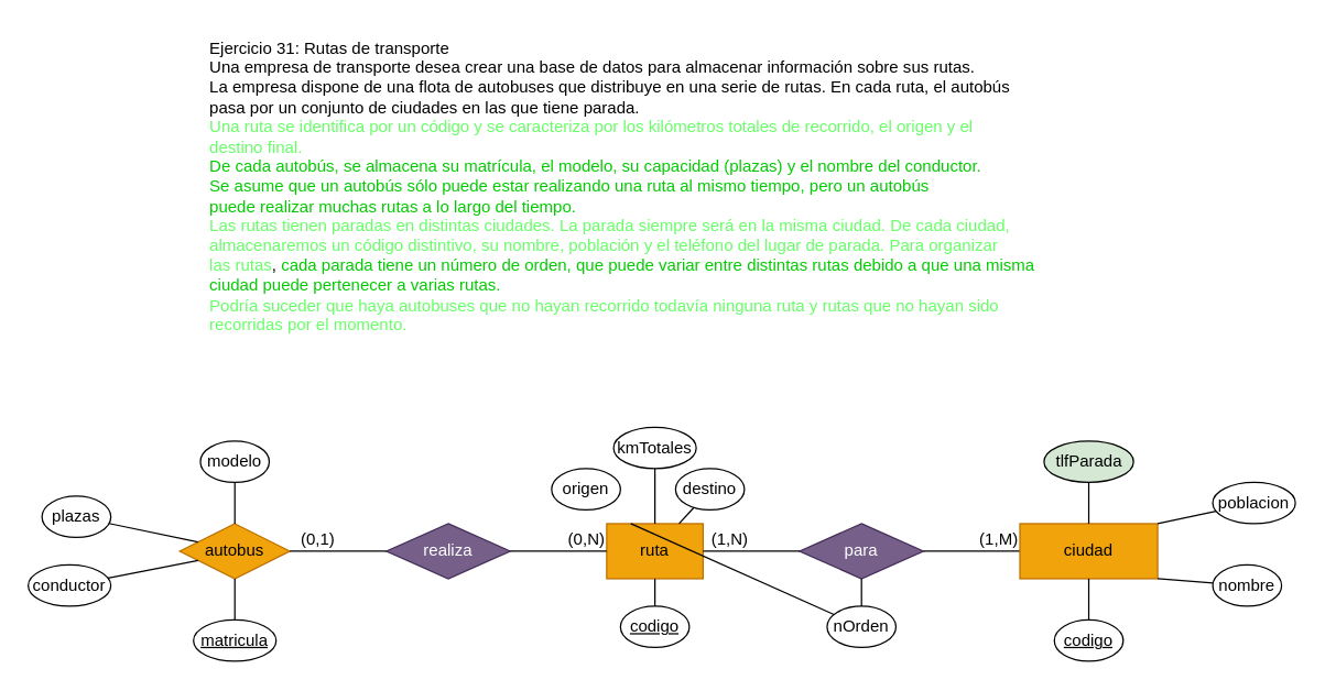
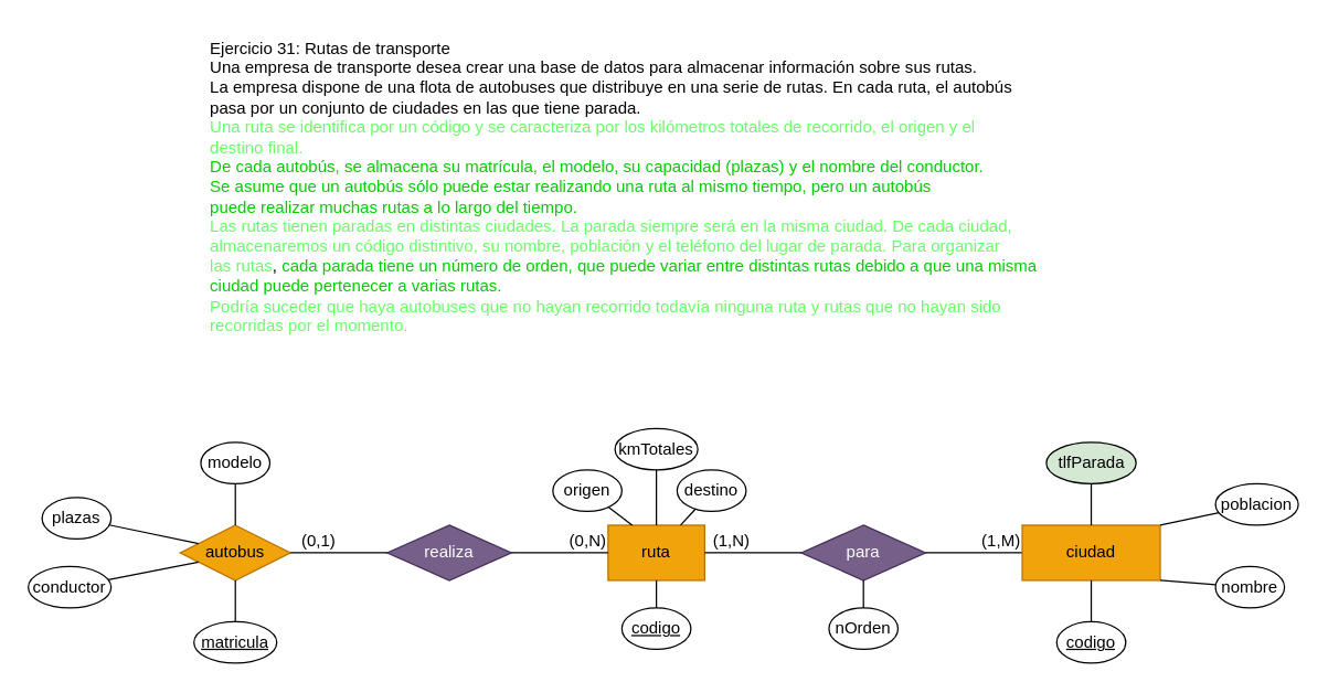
- <mxCell id="36" value="" style="endArrow=none;html=1;rounded=0;exitX=0.25;exitY=0;exitDx=0;exitDy=0;" edge="1" target="17" parent="1" source="4"><mxGeometry relative="1" as="geometry"><mxPoint x="400" y="355" as="sourcePoint" /><mxPoint x="460" y="355" as="targetPoint" /></mxGeometry></mxCell>
+ <mxCell id="36" value="" style="endArrow=none;html=1;rounded=0;exitX=0.25;exitY=0;exitDx=0;exitDy=0;" edge="1" target="37" parent="1" source="4"><mxGeometry relative="1" as="geometry"><mxPoint x="400" y="355" as="sourcePoint" /><mxPoint x="460" y="355" as="targetPoint" /></mxGeometry></mxCell>
